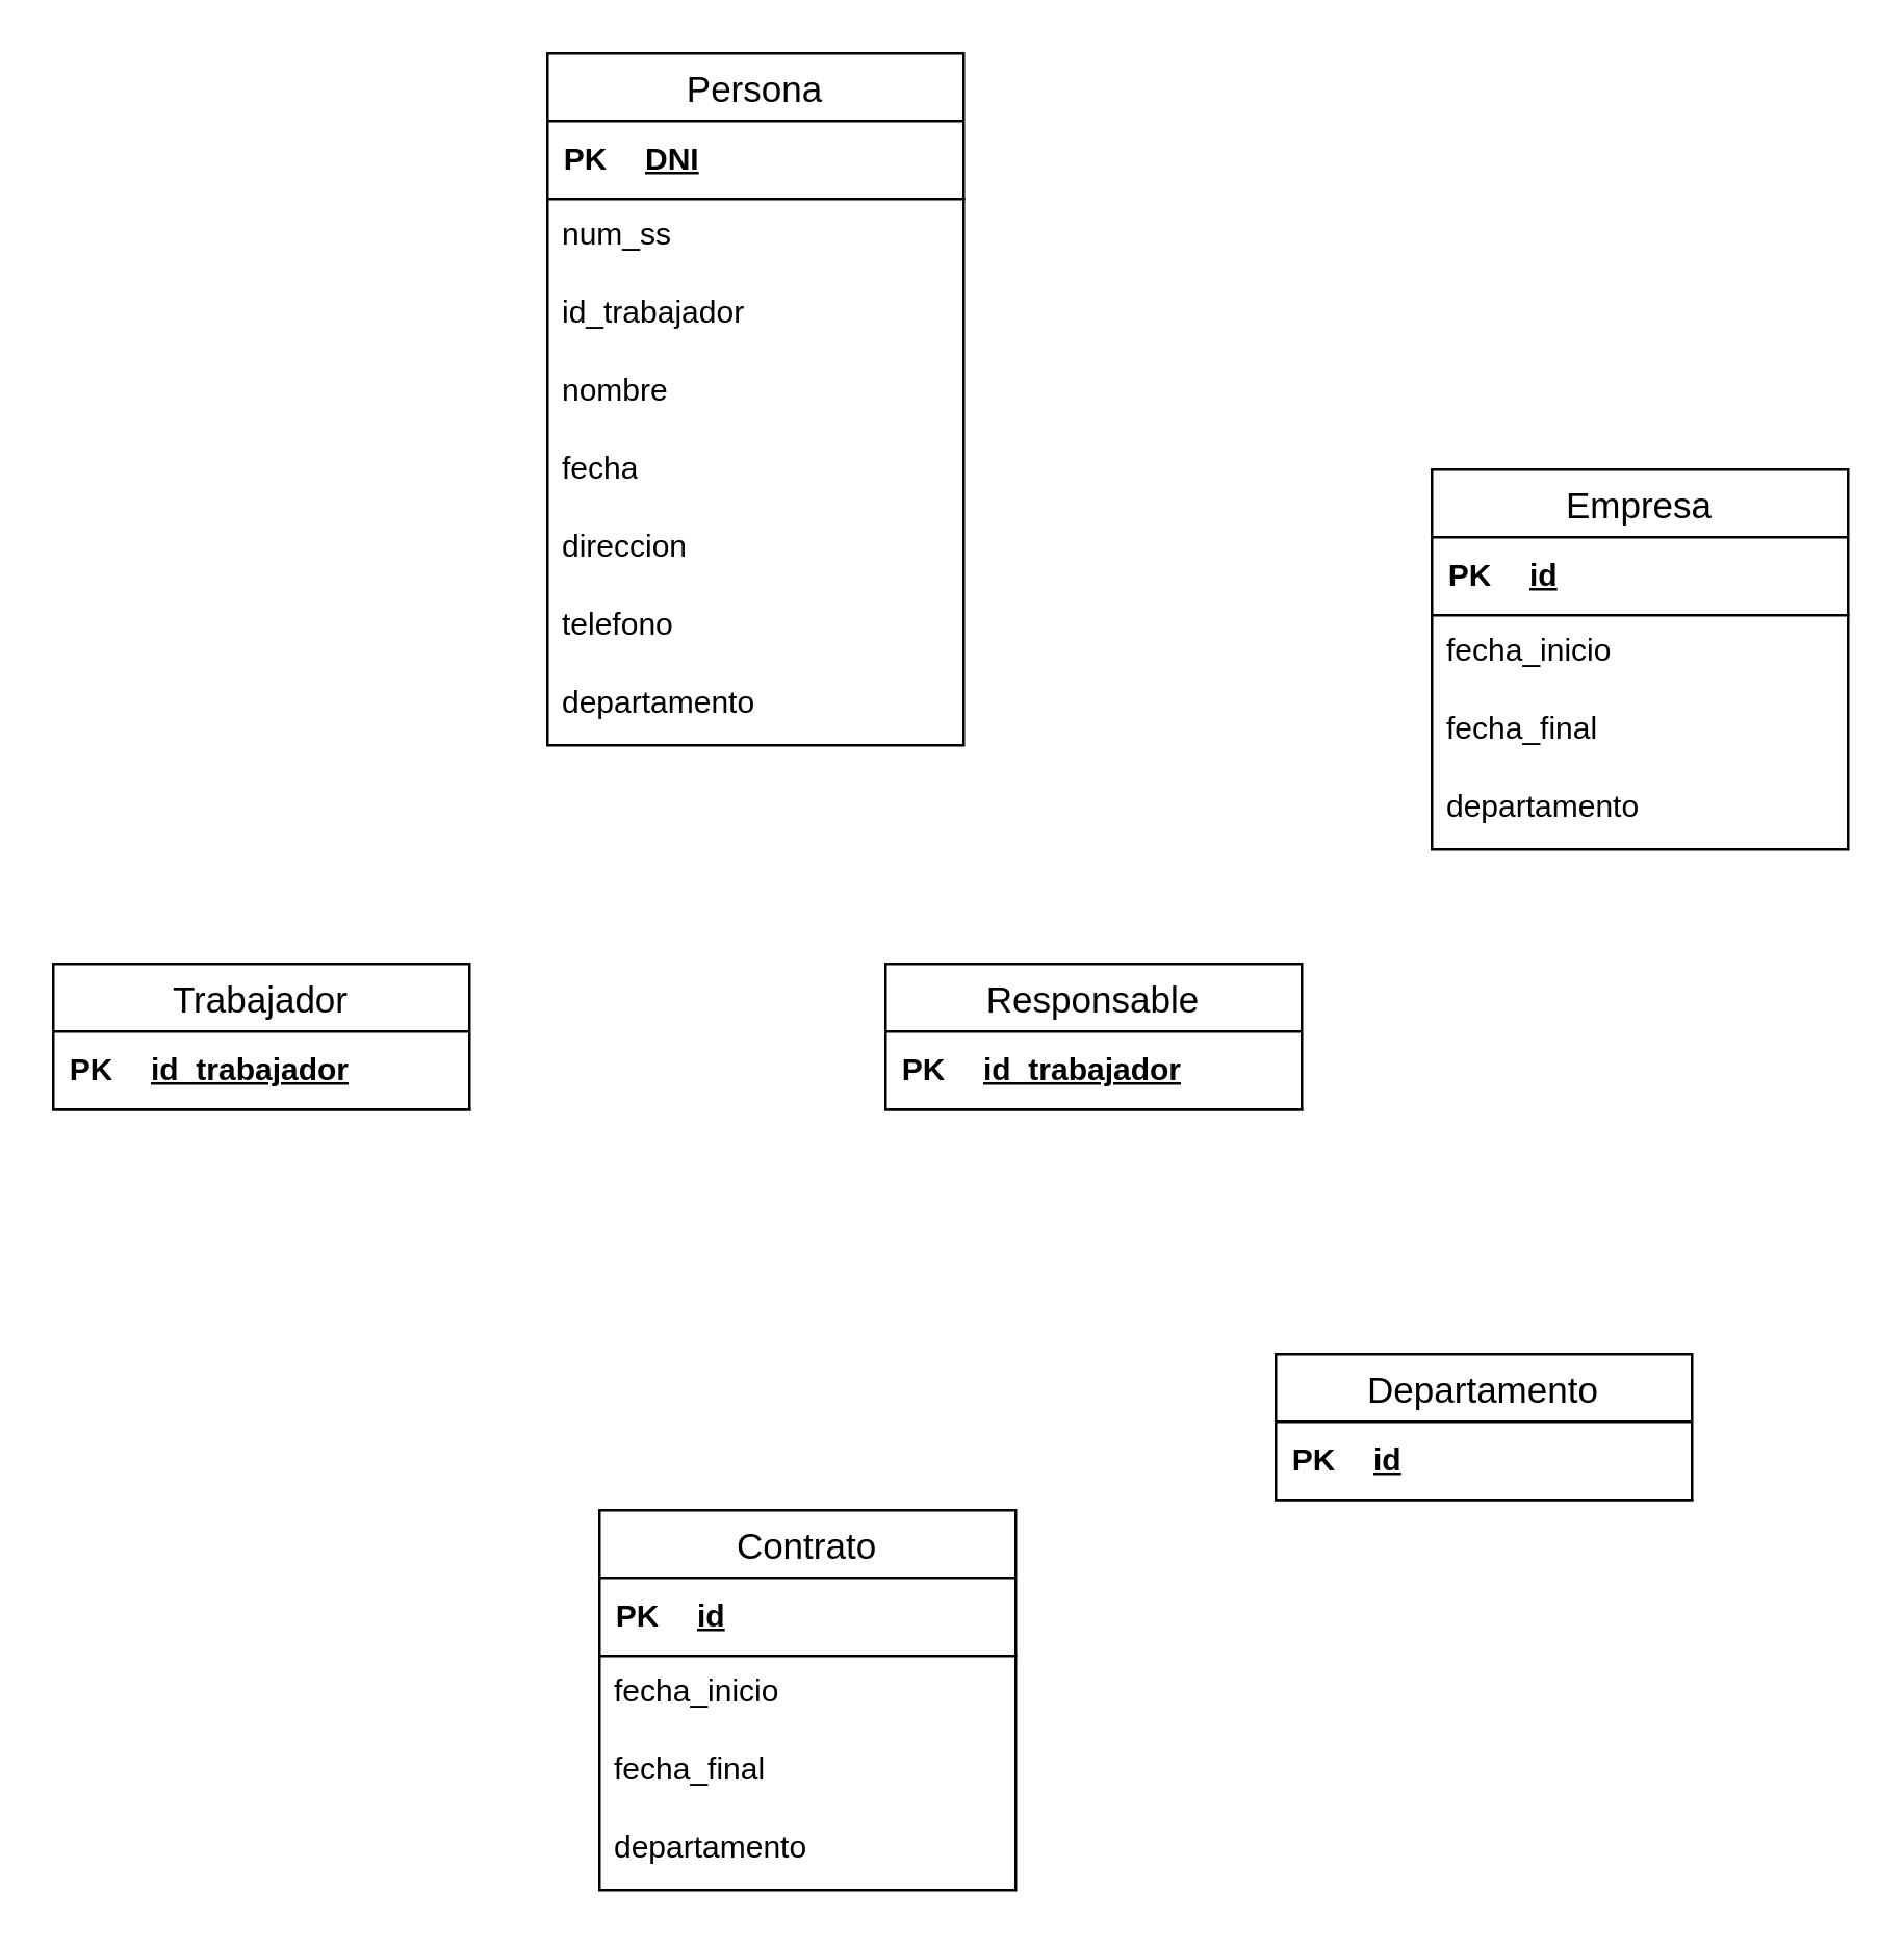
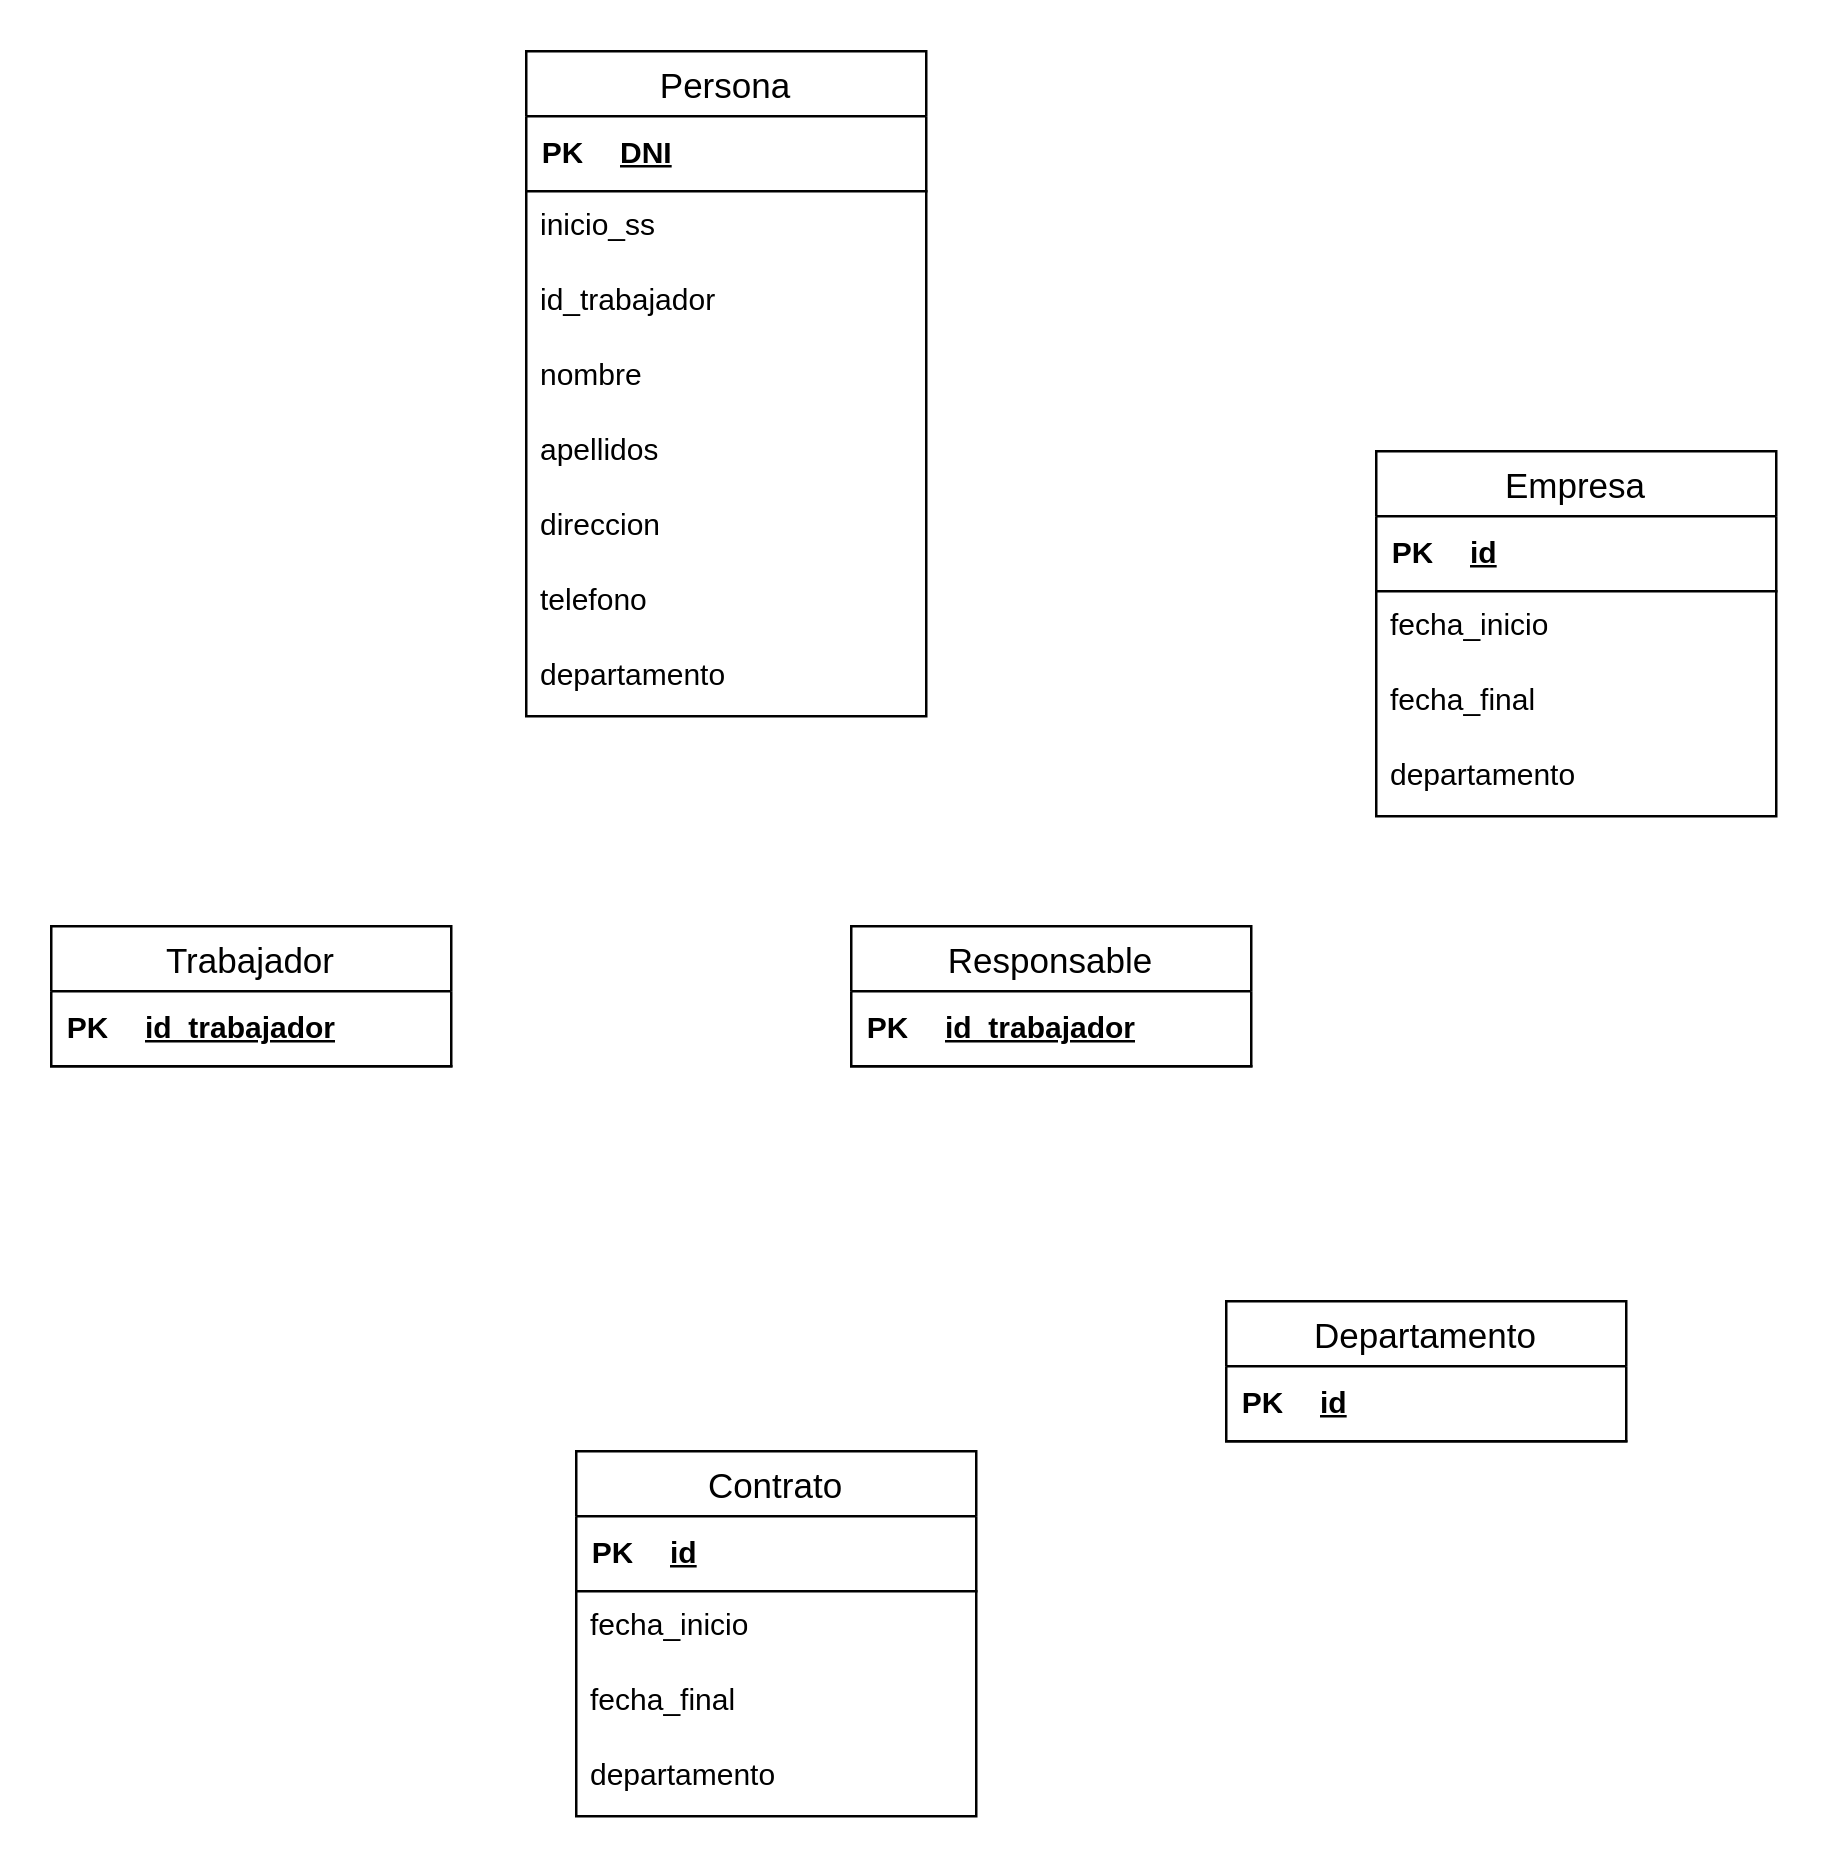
- <mxCell id="7" value="num_ss" style="text;strokeColor=none;fillColor=none;spacingLeft=4;spacingRight=4;overflow=hidden;rotatable=0;points=[[0,0.5],[1,0.5]];portConstraint=eastwest;fontSize=12;whiteSpace=wrap;html=1;" vertex="1" parent="2"><mxGeometry y="56" width="160" height="30" as="geometry" /></mxCell>
+ <mxCell id="7" value="inicio_ss" style="text;strokeColor=none;fillColor=none;spacingLeft=4;spacingRight=4;overflow=hidden;rotatable=0;points=[[0,0.5],[1,0.5]];portConstraint=eastwest;fontSize=12;whiteSpace=wrap;html=1;" vertex="1" parent="2"><mxGeometry y="56" width="160" height="30" as="geometry" /></mxCell>
- <mxCell id="10" value="fecha" style="text;strokeColor=none;fillColor=none;spacingLeft=4;spacingRight=4;overflow=hidden;rotatable=0;points=[[0,0.5],[1,0.5]];portConstraint=eastwest;fontSize=12;whiteSpace=wrap;html=1;" vertex="1" parent="2"><mxGeometry y="146" width="160" height="30" as="geometry" /></mxCell>
+ <mxCell id="10" value="apellidos" style="text;strokeColor=none;fillColor=none;spacingLeft=4;spacingRight=4;overflow=hidden;rotatable=0;points=[[0,0.5],[1,0.5]];portConstraint=eastwest;fontSize=12;whiteSpace=wrap;html=1;" vertex="1" parent="2"><mxGeometry y="146" width="160" height="30" as="geometry" /></mxCell>
